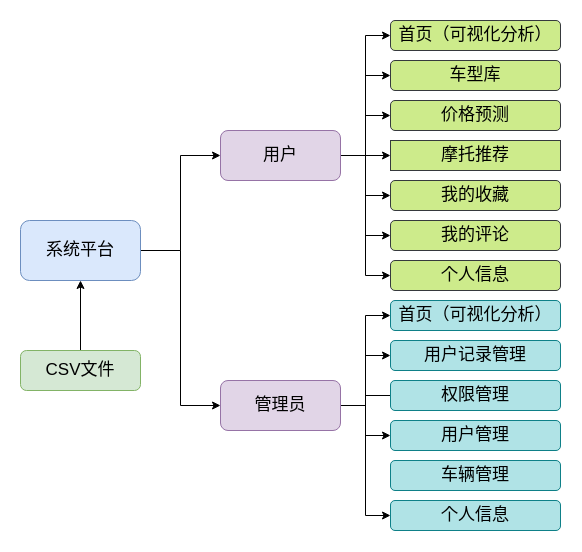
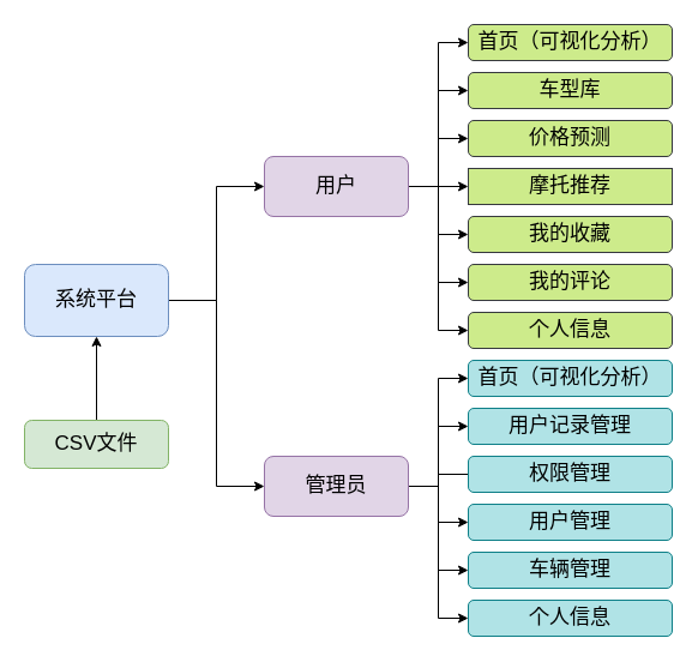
+ <mxCell id="18" style="edgeStyle=orthogonalEdgeStyle;rounded=0;orthogonalLoop=1;jettySize=auto;html=1;exitX=1;exitY=0.5;exitDx=0;exitDy=0;entryX=0;entryY=0.5;entryDx=0;entryDy=0;" edge="1" parent="1" source="21" target="27"><mxGeometry relative="1" as="geometry" /></mxCell>
